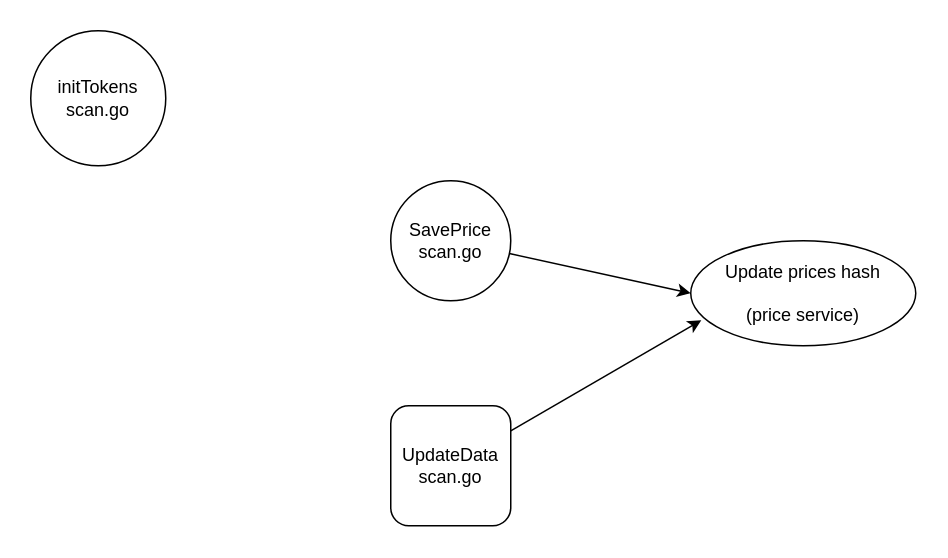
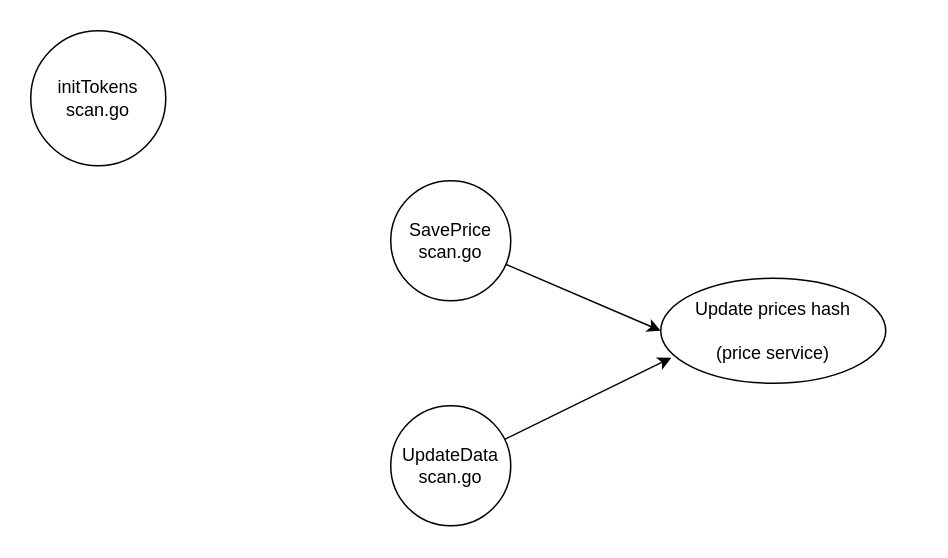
- <mxCell id="2" value="Update prices hash&lt;br&gt;&lt;br&gt;(price service)" style="ellipse;whiteSpace=wrap;html=1;" vertex="1" parent="1"><mxGeometry x="460" y="160" width="150" height="70" as="geometry" /></mxCell>
+ <mxCell id="2" value="Update prices hash&lt;br&gt;&lt;br&gt;(price service)" style="ellipse;whiteSpace=wrap;html=1;" vertex="1" parent="1"><mxGeometry x="440" y="185" width="150" height="70" as="geometry" /></mxCell>
- <mxCell id="6" value="UpdateData&lt;br&gt;scan.go" style="whiteSpace=wrap;html=1;aspect=fixed;rounded=1;" vertex="1" parent="1"><mxGeometry x="260" y="270" width="80" height="80" as="geometry" /></mxCell>
+ <mxCell id="6" value="UpdateData&lt;br&gt;scan.go" style="ellipse;whiteSpace=wrap;html=1;aspect=fixed;" vertex="1" parent="1"><mxGeometry x="260" y="270" width="80" height="80" as="geometry" /></mxCell>
